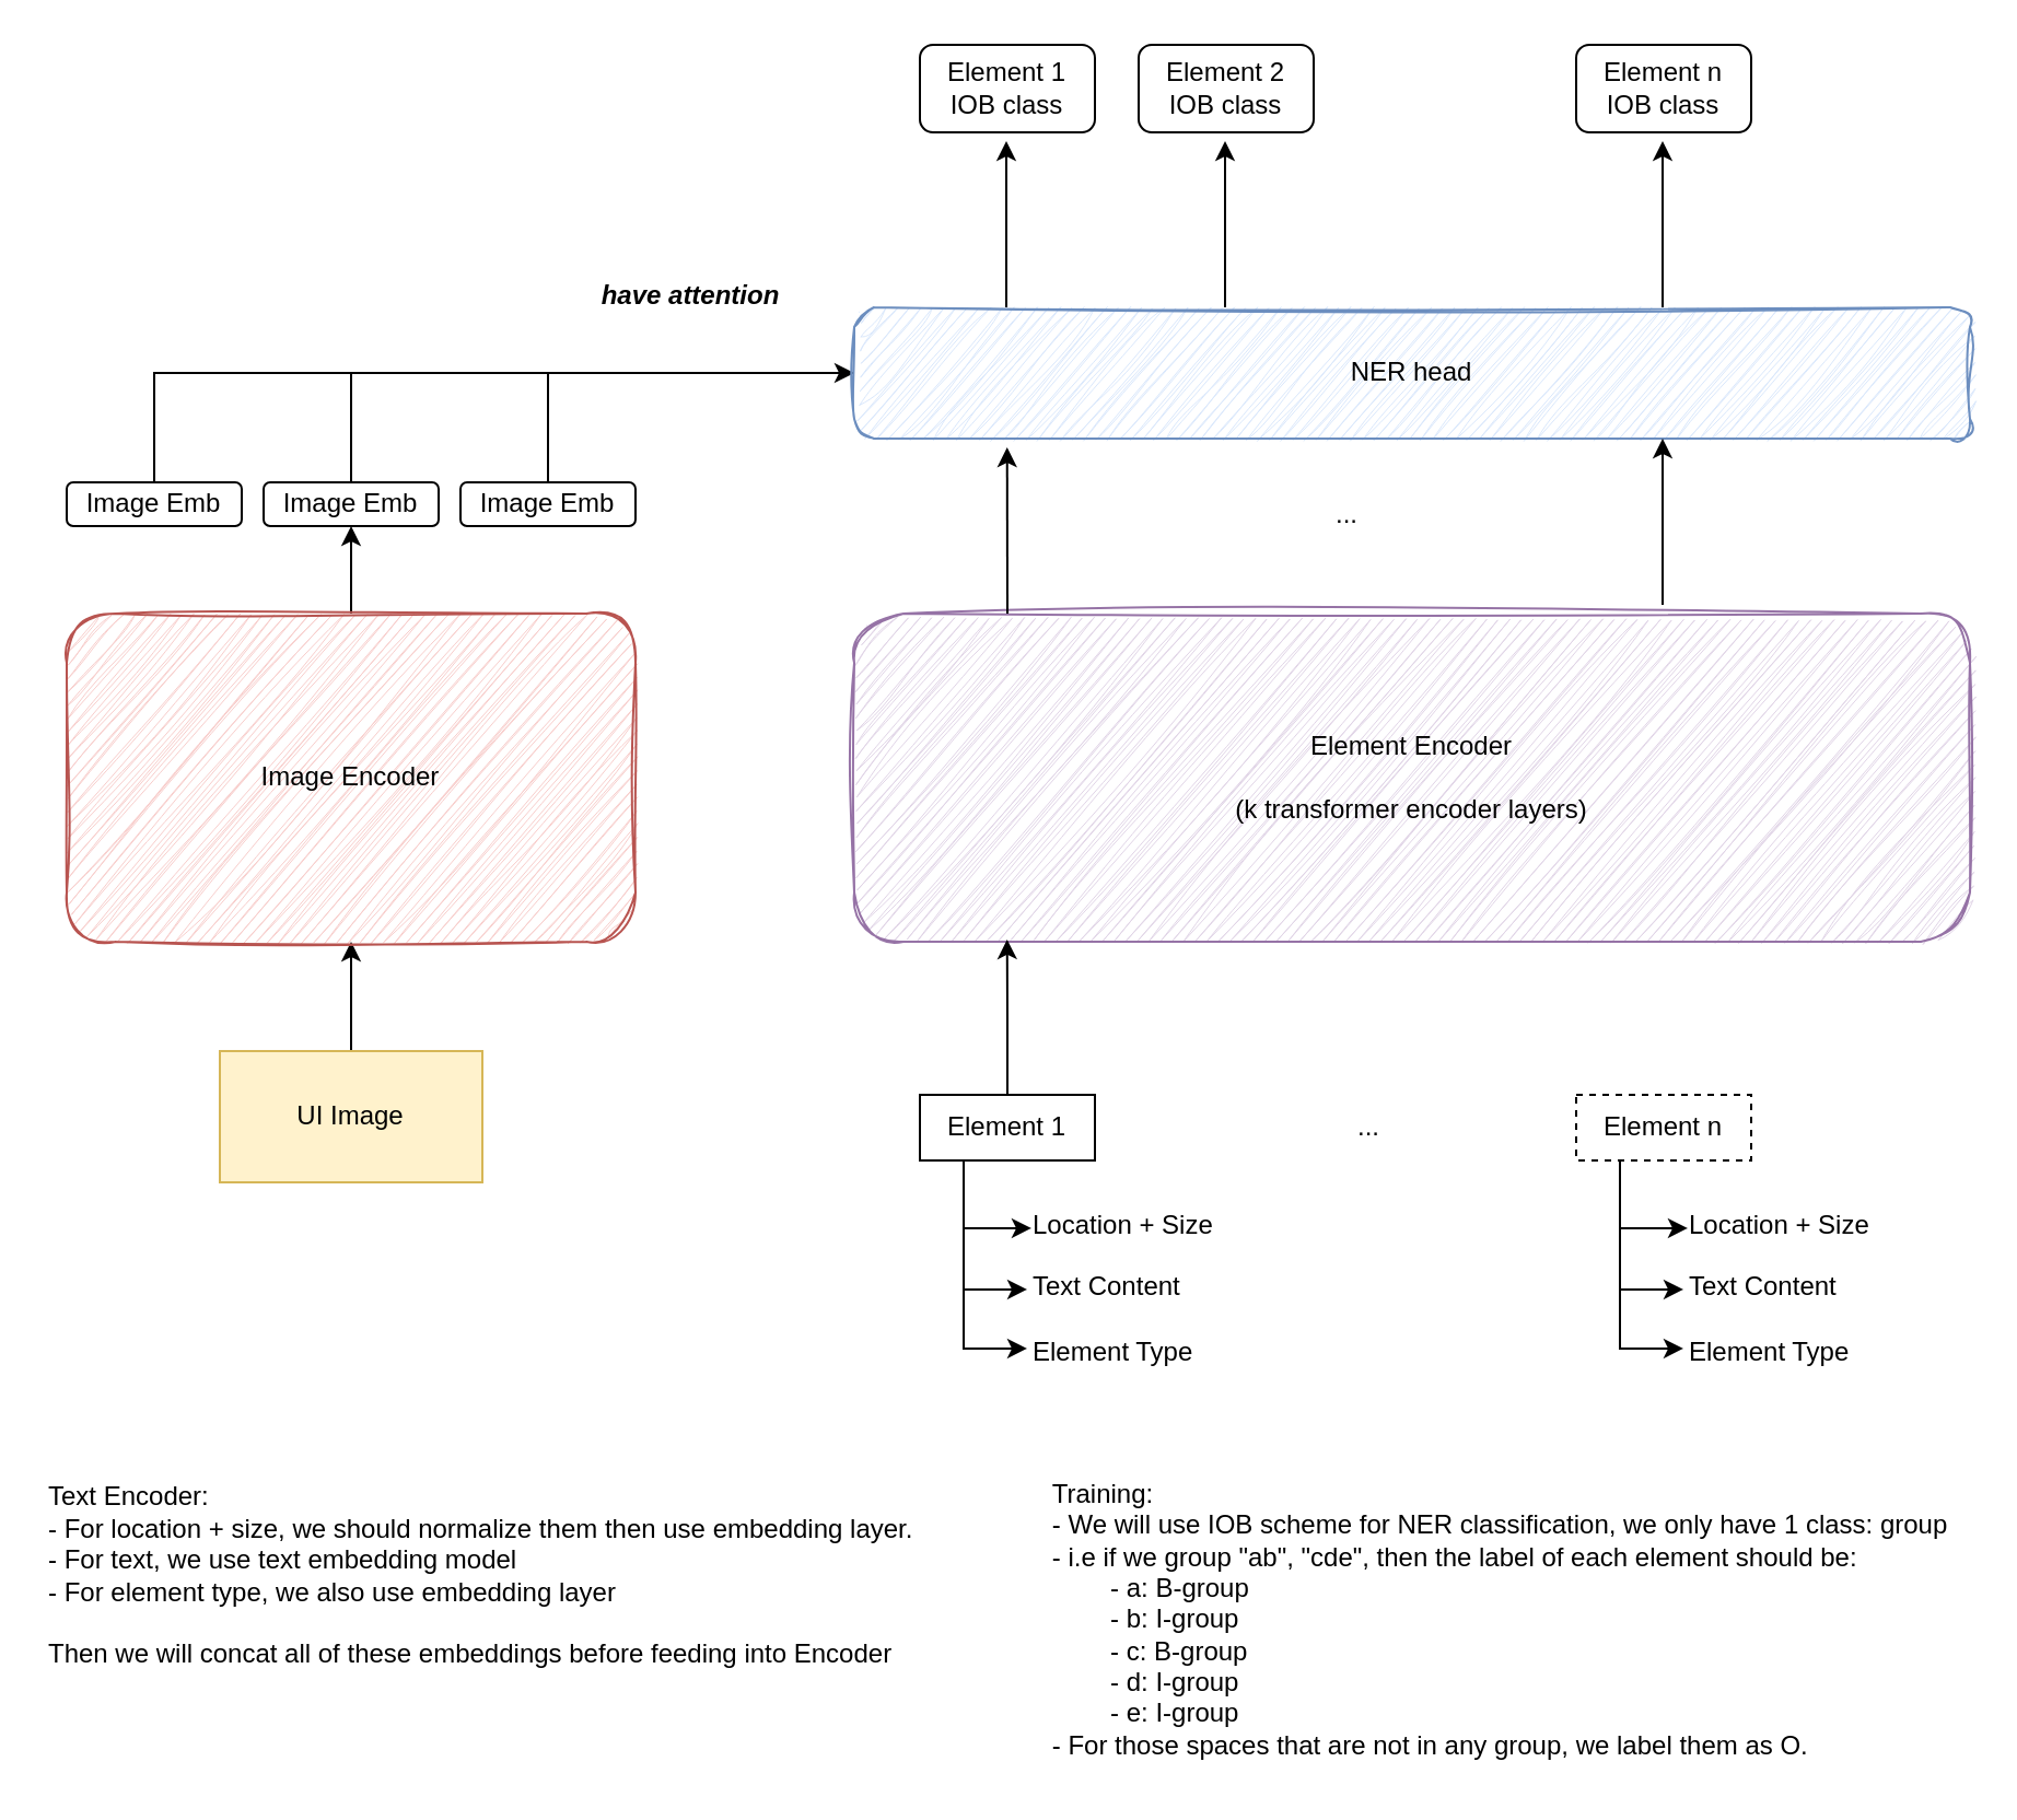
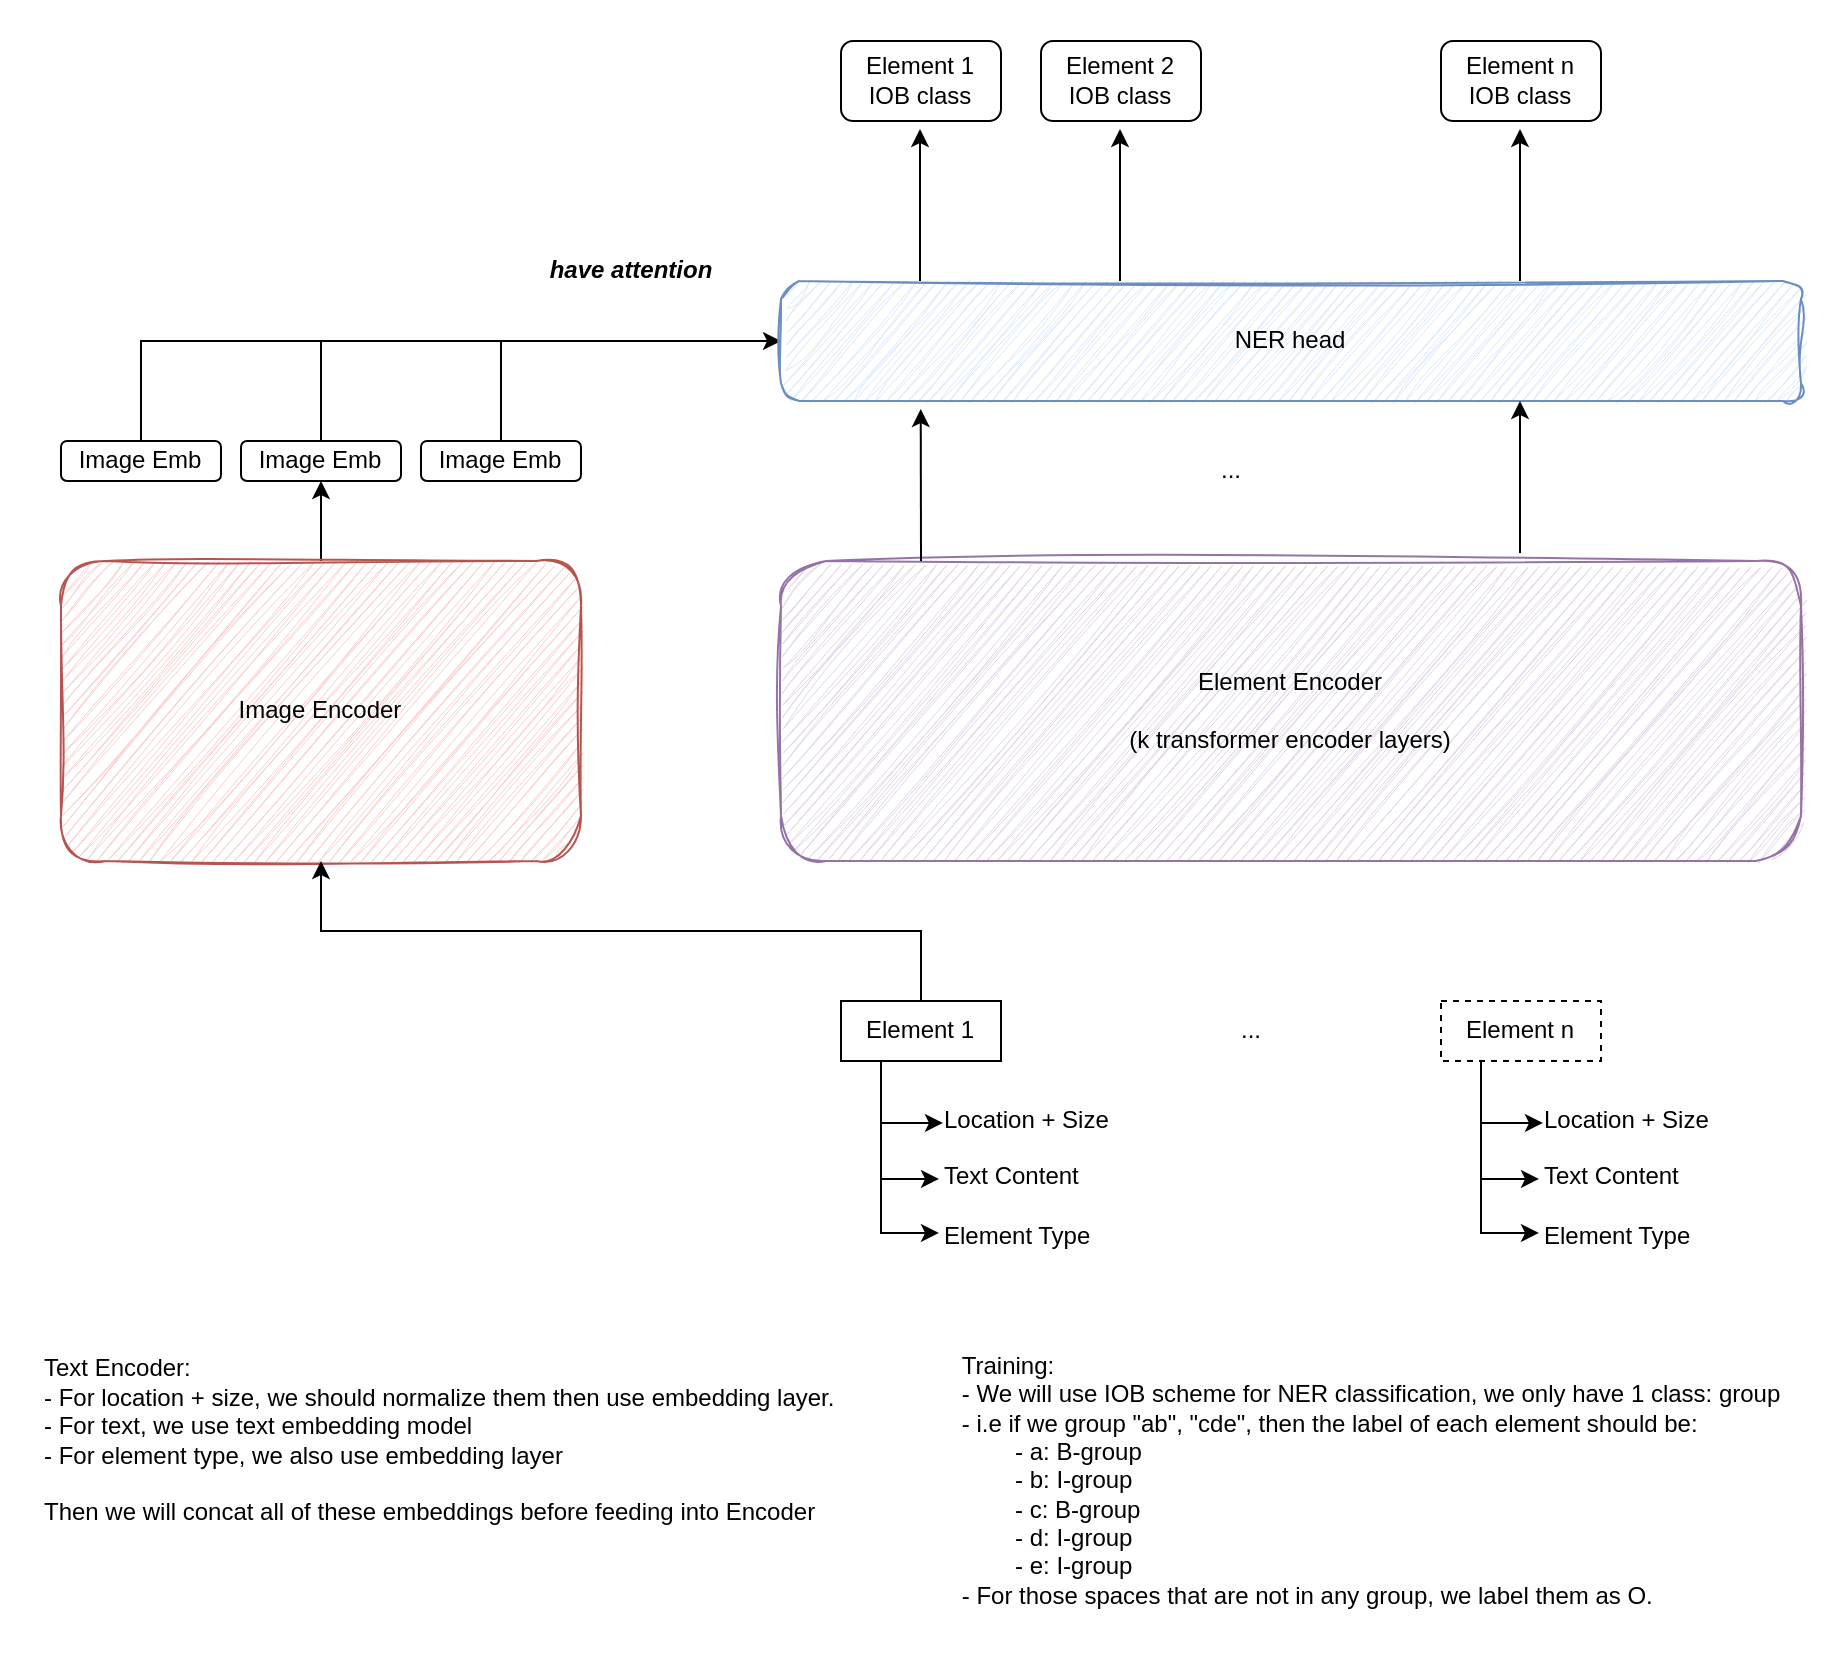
- <mxCell id="21" style="edgeStyle=orthogonalEdgeStyle;rounded=0;orthogonalLoop=1;jettySize=auto;html=1;exitX=0.5;exitY=0;exitDx=0;exitDy=0;entryX=0.137;entryY=0.993;entryDx=0;entryDy=0;entryPerimeter=0;" edge="1" parent="1" source="15" target="13"><mxGeometry relative="1" as="geometry" /></mxCell>
+ <mxCell id="21" style="edgeStyle=orthogonalEdgeStyle;rounded=0;orthogonalLoop=1;jettySize=auto;html=1;exitX=0.5;exitY=0;exitDx=0;exitDy=0;" edge="1" parent="1" source="15" target="5"><mxGeometry relative="1" as="geometry" /></mxCell>
- <mxCell id="2" style="edgeStyle=orthogonalEdgeStyle;rounded=0;orthogonalLoop=1;jettySize=auto;html=1;exitX=0.5;exitY=0;exitDx=0;exitDy=0;" edge="1" parent="1" source="3" target="5"><mxGeometry relative="1" as="geometry" /></mxCell>
- <mxCell id="3" value="UI Image" style="whiteSpace=wrap;html=1;fillColor=#fff2cc;strokeColor=#d6b656;" vertex="1" parent="1"><mxGeometry x="100" y="480" width="120" height="60" as="geometry" /></mxCell>
